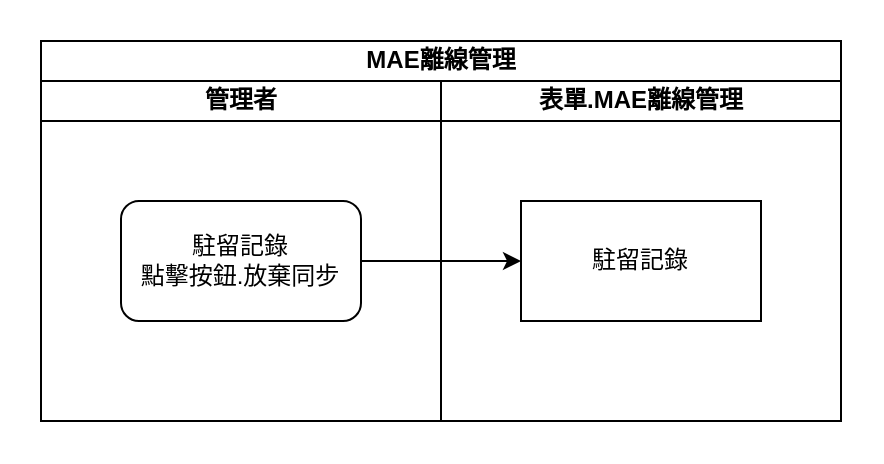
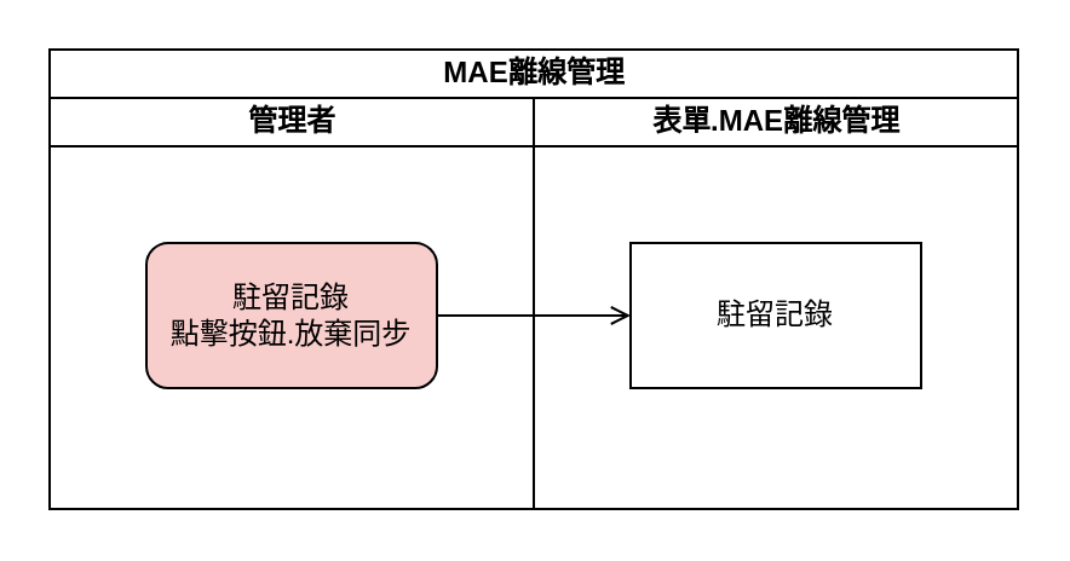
- <mxCell id="4" value="駐留記錄&lt;br&gt;點擊按鈕.放棄同步" style="rounded=1;whiteSpace=wrap;html=1;" parent="3" vertex="1"><mxGeometry x="40" y="60" width="120" height="60" as="geometry" /></mxCell>
+ <mxCell id="4" value="駐留記錄&lt;br&gt;點擊按鈕.放棄同步" style="rounded=1;whiteSpace=wrap;html=1;fillColor=#f8cecc;" parent="3" vertex="1"><mxGeometry x="40" y="60" width="120" height="60" as="geometry" /></mxCell>
- <mxCell id="7" style="edgeStyle=orthogonalEdgeStyle;rounded=0;orthogonalLoop=1;jettySize=auto;html=1;exitX=1;exitY=0.5;exitDx=0;exitDy=0;entryX=0;entryY=0.5;entryDx=0;entryDy=0;" parent="2" source="4" target="6" edge="1"><mxGeometry relative="1" as="geometry" /></mxCell>
+ <mxCell id="7" style="edgeStyle=orthogonalEdgeStyle;rounded=0;orthogonalLoop=1;jettySize=auto;html=1;exitX=1;exitY=0.5;exitDx=0;exitDy=0;entryX=0;entryY=0.5;entryDx=0;entryDy=0;endArrow=open;" parent="2" source="4" target="6" edge="1"><mxGeometry relative="1" as="geometry" /></mxCell>
